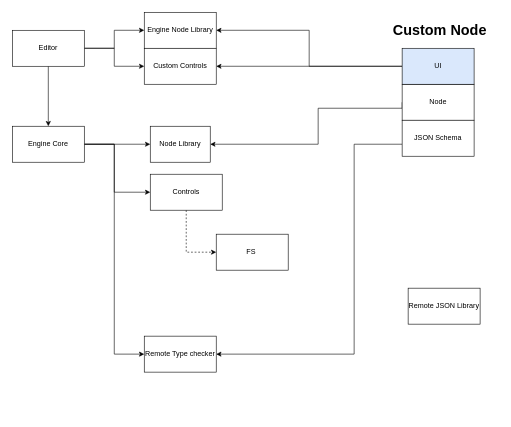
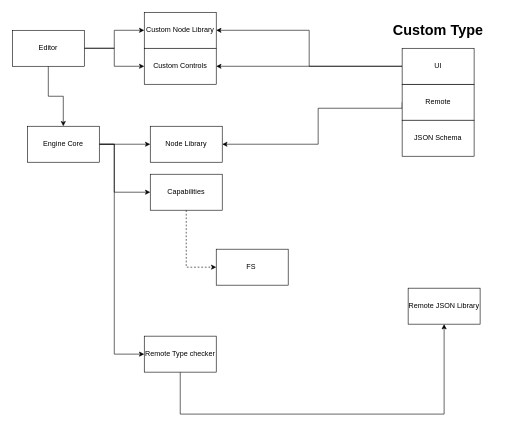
- <mxCell id="17" value="&lt;h1&gt;Custom Node&lt;/h1&gt;" style="text;html=1;strokeColor=none;fillColor=none;spacing=5;spacingTop=-20;whiteSpace=wrap;overflow=hidden;rounded=0;" parent="1" vertex="1"><mxGeometry x="650" y="30" width="180" height="40" as="geometry" /></mxCell>
+ <mxCell id="17" value="&lt;h1&gt;Custom Type&lt;/h1&gt;" style="text;html=1;strokeColor=none;fillColor=none;spacing=5;spacingTop=-20;whiteSpace=wrap;overflow=hidden;rounded=0;" parent="1" vertex="1"><mxGeometry x="650" y="30" width="180" height="40" as="geometry" /></mxCell>
- <mxCell id="16" value="Engine Node Library" style="rounded=0;whiteSpace=wrap;html=1;" parent="1" vertex="1"><mxGeometry x="240" y="20" width="120" height="60" as="geometry" /></mxCell>
+ <mxCell id="16" value="Custom Node Library" style="rounded=0;whiteSpace=wrap;html=1;" parent="1" vertex="1"><mxGeometry x="240" y="20" width="120" height="60" as="geometry" /></mxCell>
- <mxCell id="24" value="UI" style="rounded=0;whiteSpace=wrap;html=1;fillColor=#dae8fc;" parent="1" vertex="1"><mxGeometry x="670" y="80" width="120" height="60" as="geometry" /></mxCell>
+ <mxCell id="24" value="UI" style="rounded=0;whiteSpace=wrap;html=1;" parent="1" vertex="1"><mxGeometry x="670" y="80" width="120" height="60" as="geometry" /></mxCell>
- <mxCell id="20" value="Node" style="rounded=0;whiteSpace=wrap;html=1;" parent="1" vertex="1"><mxGeometry x="670" y="140" width="120" height="60" as="geometry" /></mxCell>
+ <mxCell id="20" value="Remote" style="rounded=0;whiteSpace=wrap;html=1;" parent="1" vertex="1"><mxGeometry x="670" y="140" width="120" height="60" as="geometry" /></mxCell>
- <mxCell id="5" value="Engine Core" style="rounded=0;whiteSpace=wrap;html=1;" parent="1" vertex="1"><mxGeometry x="20" y="210" width="120" height="60" as="geometry" /></mxCell>
+ <mxCell id="5" value="Engine Core" style="rounded=0;whiteSpace=wrap;html=1;" parent="1" vertex="1"><mxGeometry x="45" y="210" width="120" height="60" as="geometry" /></mxCell>
- <mxCell id="8" value="Node Library" style="rounded=0;whiteSpace=wrap;html=1;" parent="1" vertex="1"><mxGeometry x="250" y="210" width="100" height="60" as="geometry" /></mxCell>
+ <mxCell id="8" value="Node Library" style="rounded=0;whiteSpace=wrap;html=1;" parent="1" vertex="1"><mxGeometry x="250" y="210" width="120" height="60" as="geometry" /></mxCell>
- <mxCell id="21" style="edgeStyle=orthogonalEdgeStyle;rounded=0;orthogonalLoop=1;jettySize=auto;html=1;entryX=1;entryY=0.5;entryDx=0;entryDy=0;" parent="1" source="25" target="7" edge="1"><mxGeometry relative="1" as="geometry"><Array as="points"><mxPoint x="590" y="240" /><mxPoint x="590" y="590" /></Array></mxGeometry></mxCell>
- <mxCell id="10" value="Controls" style="rounded=0;whiteSpace=wrap;html=1;" parent="1" vertex="1"><mxGeometry x="250" y="290" width="120" height="60" as="geometry" /></mxCell>
+ <mxCell id="10" value="Capabilities" style="rounded=0;whiteSpace=wrap;html=1;" parent="1" vertex="1"><mxGeometry x="250" y="290" width="120" height="60" as="geometry" /></mxCell>
- <mxCell id="15" value="FS&amp;nbsp;" style="rounded=0;whiteSpace=wrap;html=1;" parent="1" vertex="1"><mxGeometry x="360" y="390" width="120" height="60" as="geometry" /></mxCell>
+ <mxCell id="15" value="FS&amp;nbsp;" style="rounded=0;whiteSpace=wrap;html=1;" parent="1" vertex="1"><mxGeometry x="360" y="415" width="120" height="60" as="geometry" /></mxCell>
+ <mxCell id="6" style="edgeStyle=orthogonalEdgeStyle;rounded=0;orthogonalLoop=1;jettySize=auto;html=1;entryX=0.5;entryY=1;entryDx=0;entryDy=0;" parent="1" source="7" target="22" edge="1"><mxGeometry relative="1" as="geometry"><Array as="points"><mxPoint x="300" y="690" /><mxPoint x="740" y="690" /></Array></mxGeometry></mxCell>
